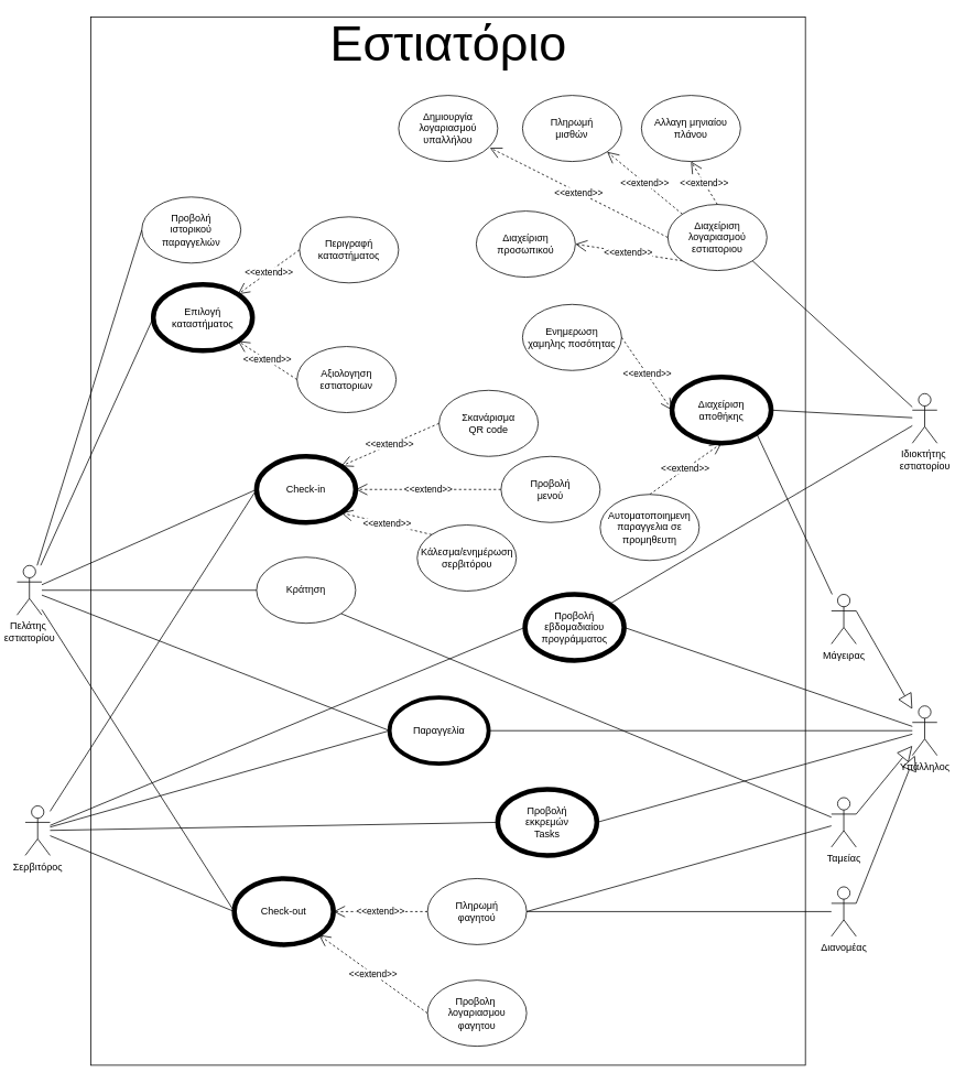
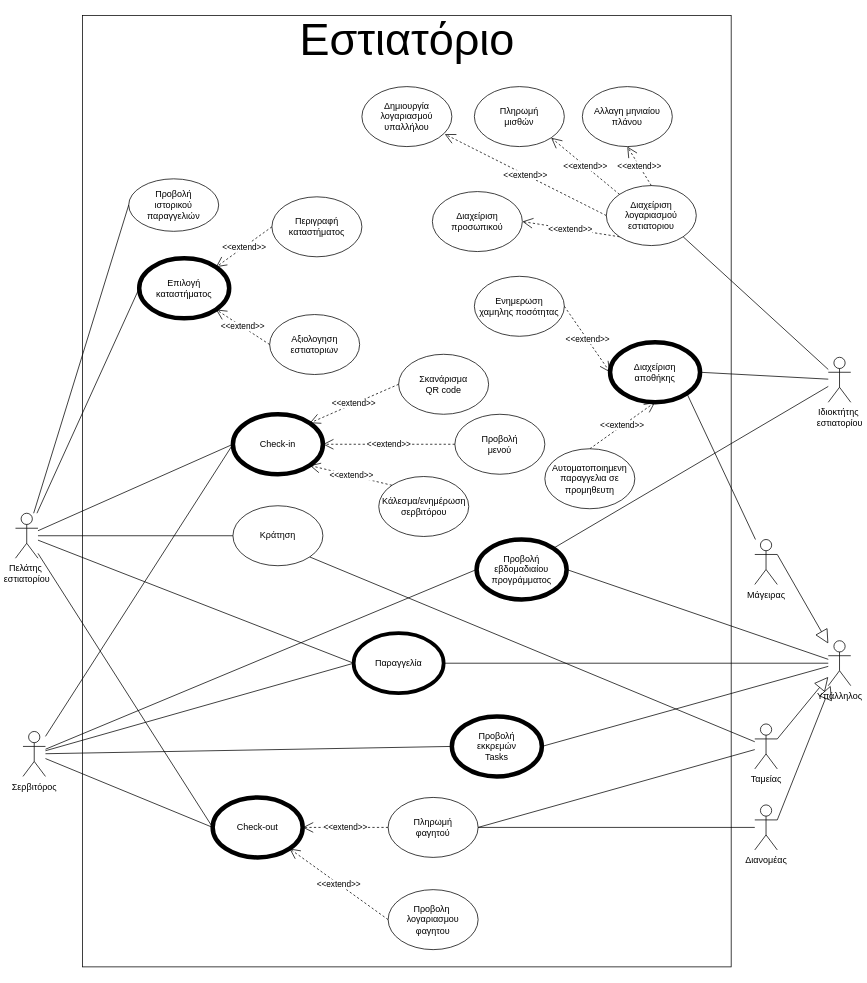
- <mxCell id="17" value="&lt;div&gt;Προβολή&lt;/div&gt;&lt;div&gt;ιστορικού παραγγελιών&lt;br&gt;&lt;/div&gt;" style="ellipse;whiteSpace=wrap;html=1;rounded=0;" parent="1" vertex="1"><mxGeometry x="171" y="238" width="120" height="80" as="geometry" /></mxCell>
+ <mxCell id="17" value="&lt;div&gt;Προβολή&lt;/div&gt;&lt;div&gt;ιστορικού παραγγελιών&lt;br&gt;&lt;/div&gt;" style="ellipse;whiteSpace=wrap;html=1;rounded=0;" parent="1" vertex="1"><mxGeometry x="171" y="238" width="120" height="70" as="geometry" /></mxCell>
